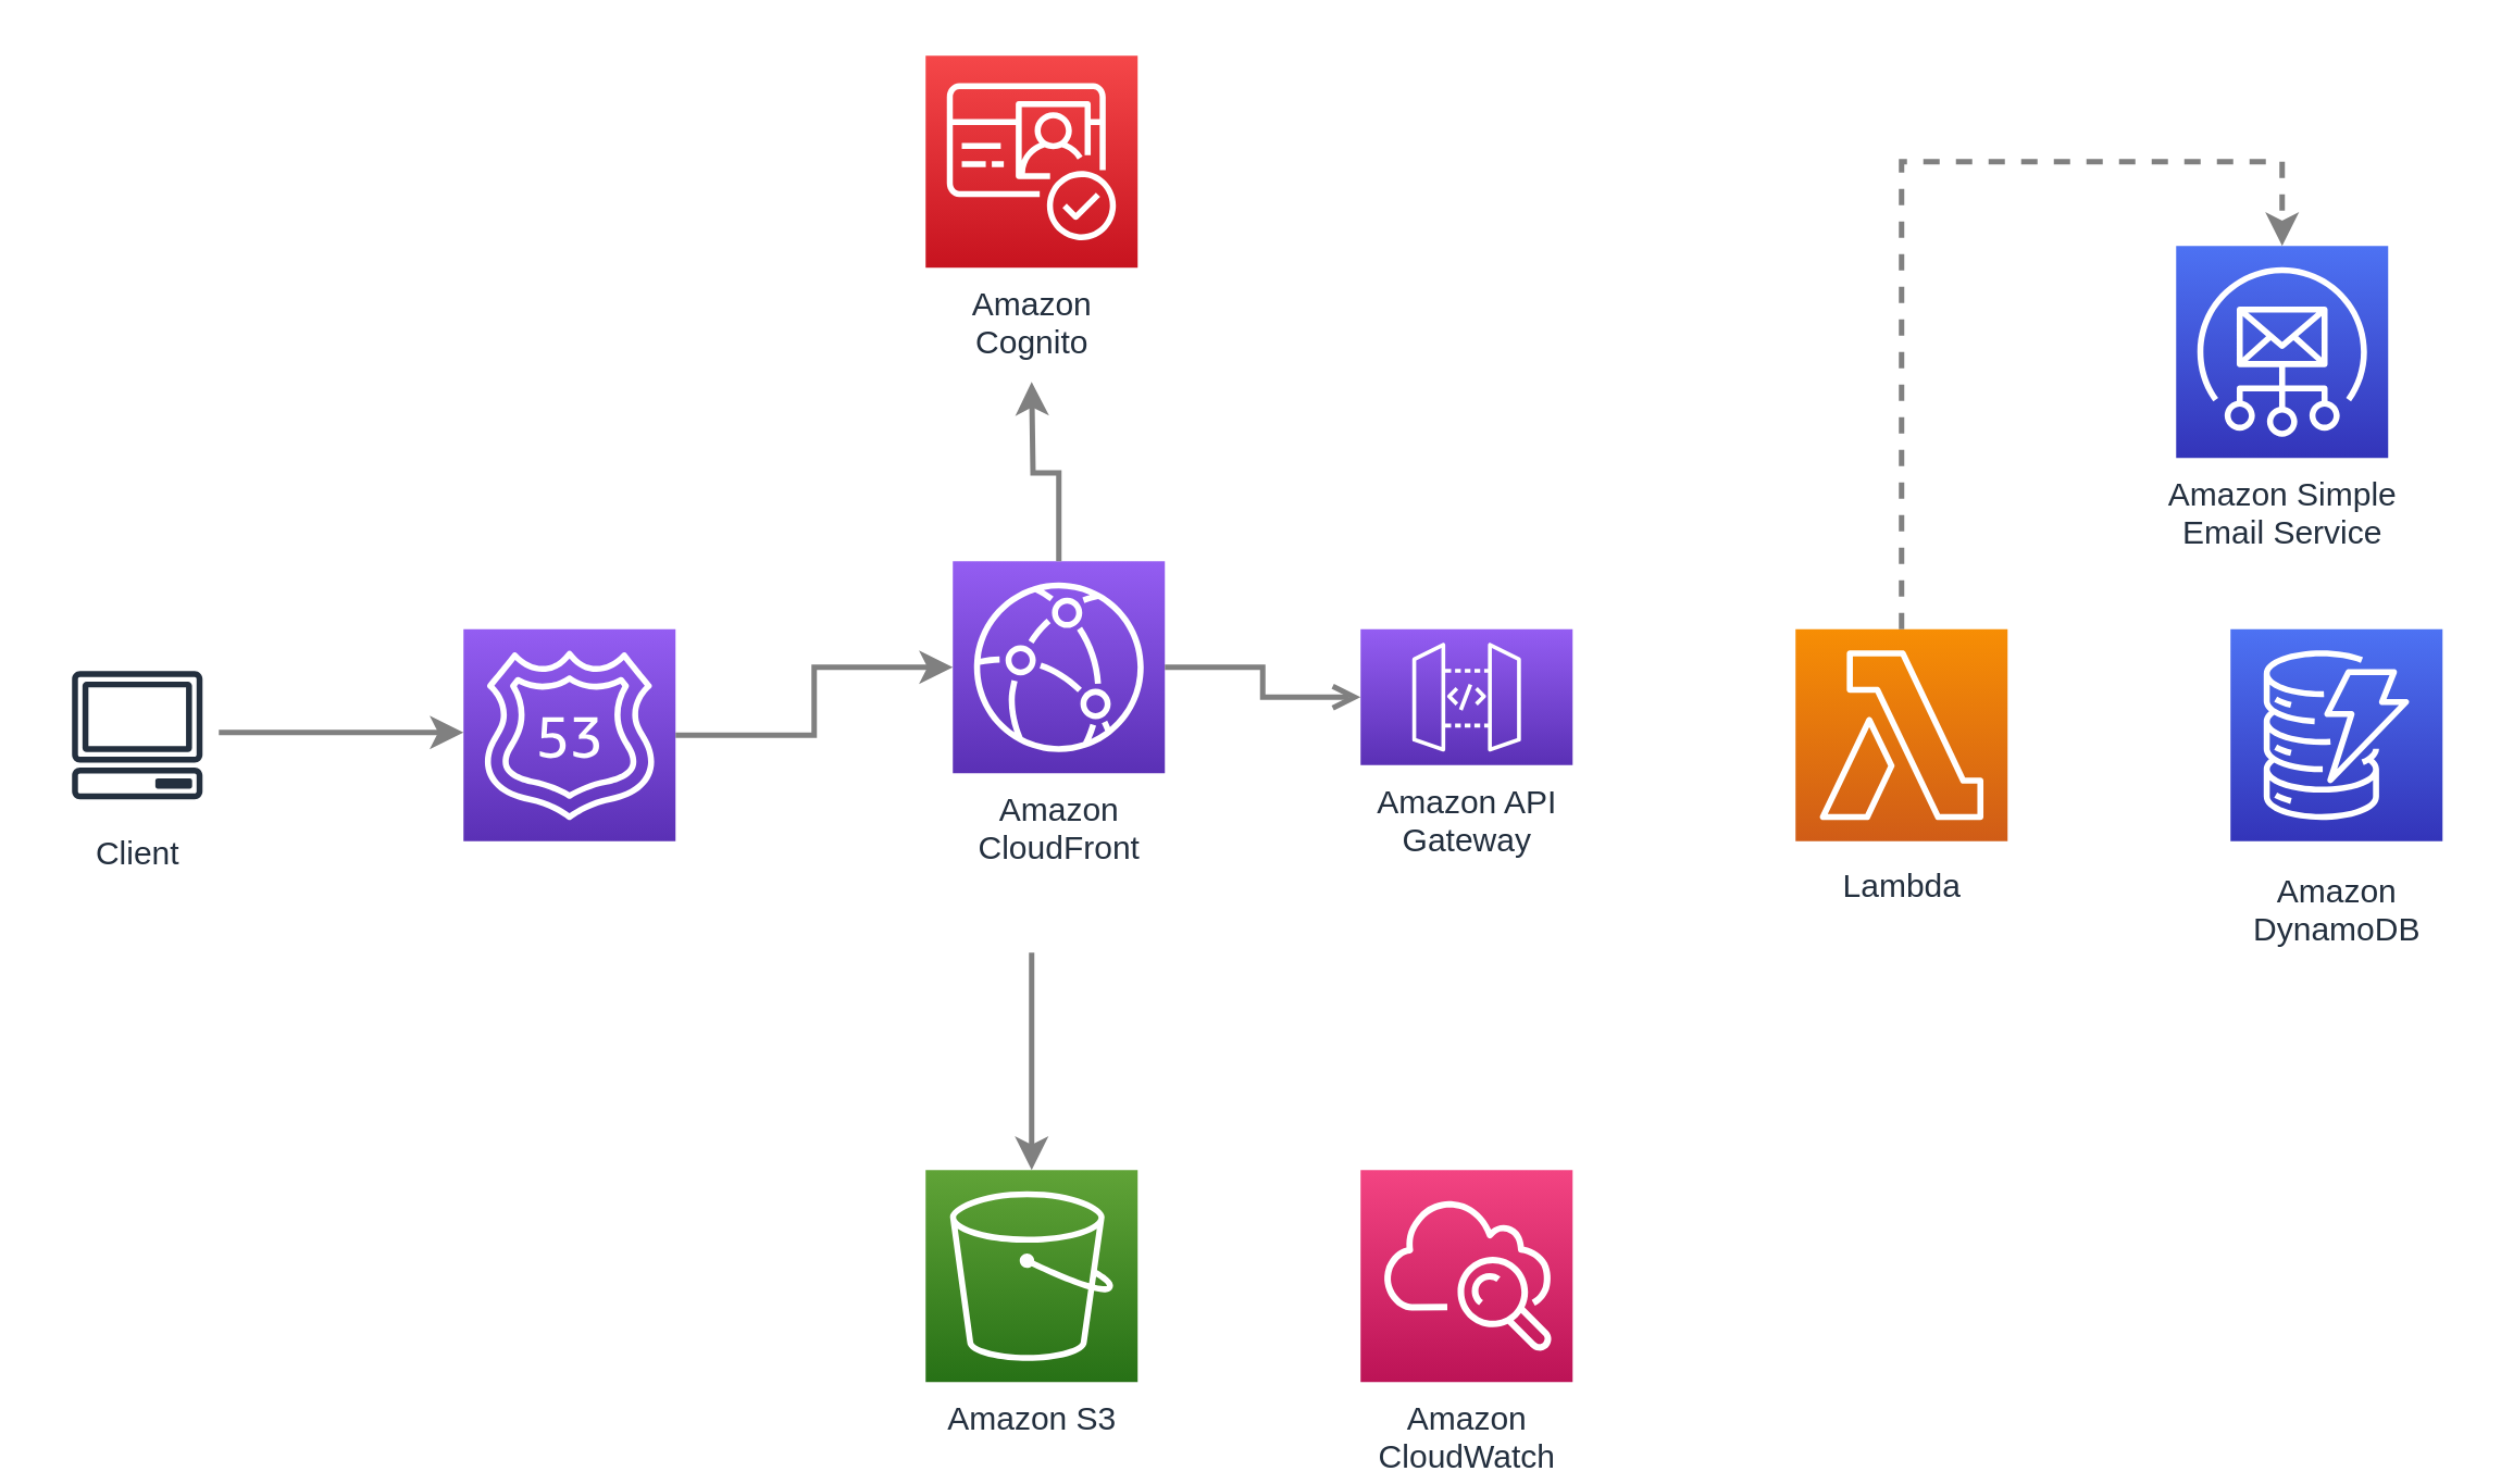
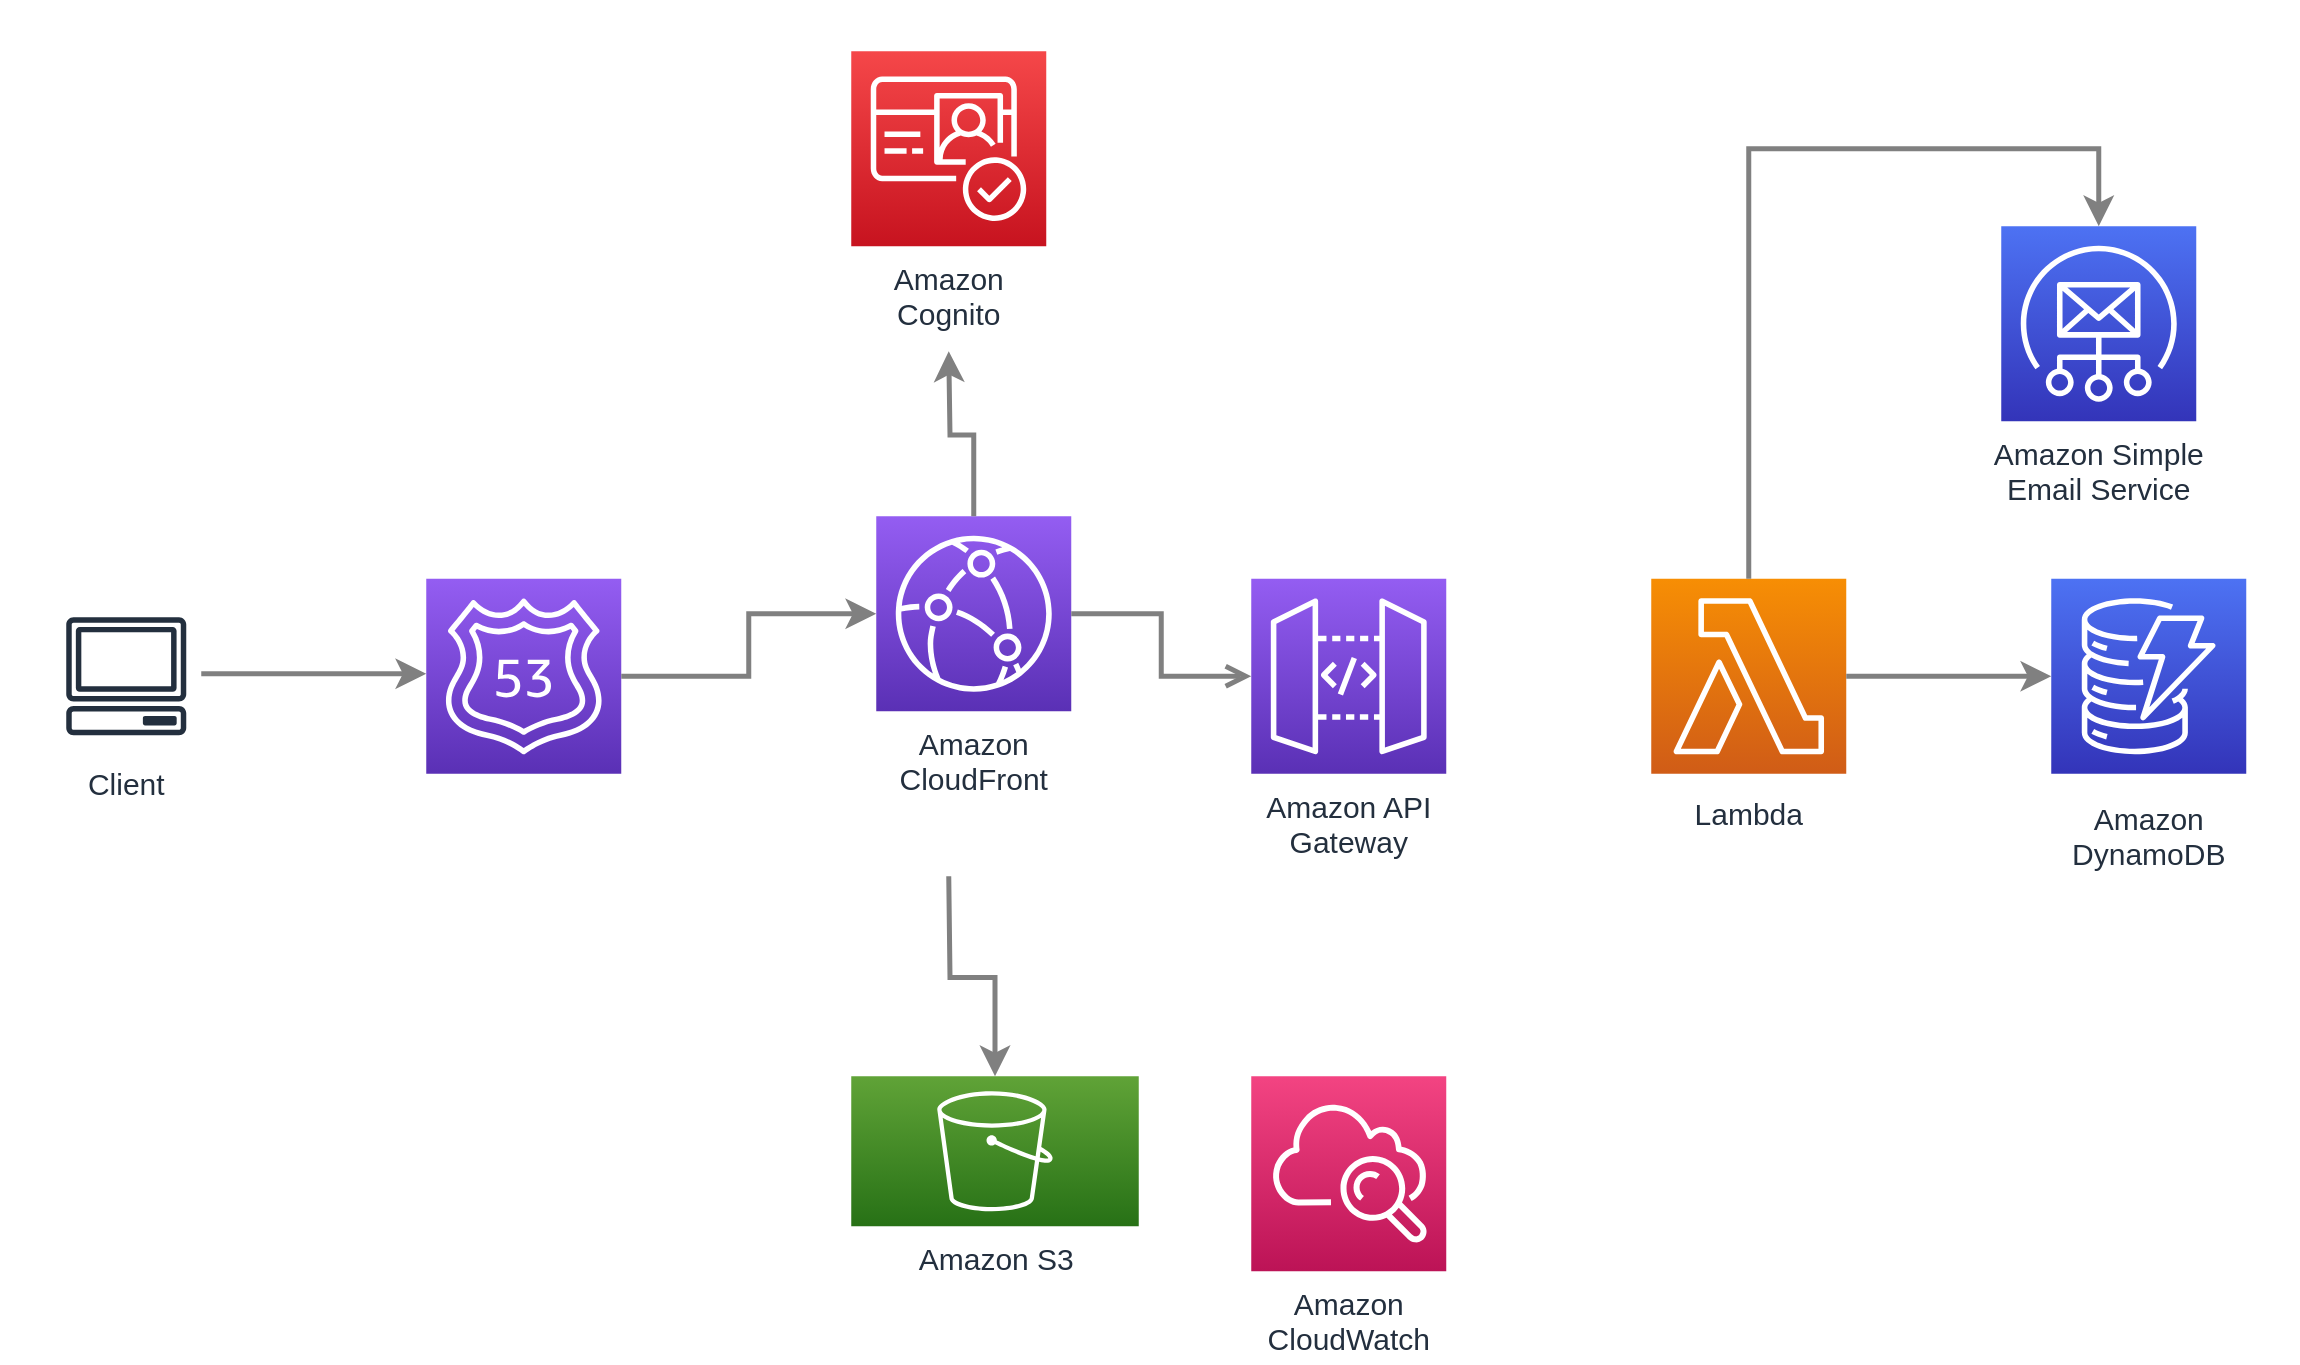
- <mxCell id="18" style="edgeStyle=orthogonalEdgeStyle;rounded=0;orthogonalLoop=1;jettySize=auto;html=1;startArrow=none;startFill=0;endArrow=classic;endFill=1;strokeWidth=2;strokeColor=#808080;dashed=1;" edge="1" parent="1" source="3" target="17"><mxGeometry relative="1" as="geometry"><mxPoint x="748" y="280" as="sourcePoint" /><mxPoint x="830" y="280" as="targetPoint" /><Array as="points"><mxPoint x="699" y="59" /></Array></mxGeometry></mxCell>
+ <mxCell id="18" style="edgeStyle=orthogonalEdgeStyle;rounded=0;orthogonalLoop=1;jettySize=auto;html=1;startArrow=none;startFill=0;endArrow=classic;endFill=1;strokeWidth=2;strokeColor=#808080;" edge="1" parent="1" source="3" target="17"><mxGeometry relative="1" as="geometry"><mxPoint x="748" y="280" as="sourcePoint" /><mxPoint x="830" y="280" as="targetPoint" /><Array as="points"><mxPoint x="699" y="59" /></Array></mxGeometry></mxCell>
- <mxCell id="4" value="Amazon API&lt;br&gt;Gateway&lt;br&gt;" style="outlineConnect=0;fontColor=#232F3E;gradientColor=#945DF2;gradientDirection=north;fillColor=#5A30B5;strokeColor=#ffffff;dashed=0;verticalLabelPosition=bottom;verticalAlign=top;align=center;html=1;fontSize=12;fontStyle=0;aspect=fixed;shape=mxgraph.aws4.resourceIcon;resIcon=mxgraph.aws4.api_gateway;labelBackgroundColor=#ffffff;" parent="1" vertex="1"><mxGeometry x="500" y="231" width="78" height="50" as="geometry" /></mxCell>
+ <mxCell id="4" value="Amazon API&lt;br&gt;Gateway&lt;br&gt;" style="outlineConnect=0;fontColor=#232F3E;gradientColor=#945DF2;gradientDirection=north;fillColor=#5A30B5;strokeColor=#ffffff;dashed=0;verticalLabelPosition=bottom;verticalAlign=top;align=center;html=1;fontSize=12;fontStyle=0;aspect=fixed;shape=mxgraph.aws4.resourceIcon;resIcon=mxgraph.aws4.api_gateway;labelBackgroundColor=#ffffff;" parent="1" vertex="1"><mxGeometry x="500" y="231" width="78" height="78" as="geometry" /></mxCell>
+ <mxCell id="16" style="edgeStyle=orthogonalEdgeStyle;rounded=0;orthogonalLoop=1;jettySize=auto;html=1;startArrow=none;startFill=0;endArrow=classic;endFill=1;strokeWidth=2;strokeColor=#808080;" edge="1" parent="1" source="3" target="6"><mxGeometry relative="1" as="geometry"><mxPoint x="670" y="280" as="sourcePoint" /><mxPoint x="573" y="280" as="targetPoint" /></mxGeometry></mxCell>
- <mxCell id="5" value="Amazon S3" style="outlineConnect=0;fontColor=#232F3E;gradientColor=#60A337;gradientDirection=north;fillColor=#277116;strokeColor=#ffffff;dashed=0;verticalLabelPosition=bottom;verticalAlign=top;align=center;html=1;fontSize=12;fontStyle=0;aspect=fixed;shape=mxgraph.aws4.resourceIcon;resIcon=mxgraph.aws4.s3;labelBackgroundColor=#ffffff;" parent="1" vertex="1"><mxGeometry x="340" y="430" width="78" height="78" as="geometry" /></mxCell>
+ <mxCell id="5" value="Amazon S3" style="outlineConnect=0;fontColor=#232F3E;gradientColor=#60A337;gradientDirection=north;fillColor=#277116;strokeColor=#ffffff;dashed=0;verticalLabelPosition=bottom;verticalAlign=top;align=center;html=1;fontSize=12;fontStyle=0;aspect=fixed;shape=mxgraph.aws4.resourceIcon;resIcon=mxgraph.aws4.s3;labelBackgroundColor=#ffffff;" parent="1" vertex="1"><mxGeometry x="340" y="430" width="115" height="60" as="geometry" /></mxCell>
